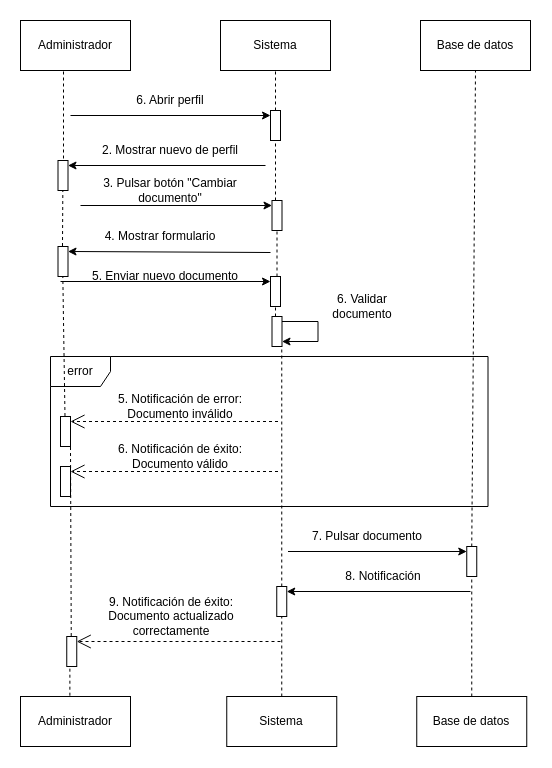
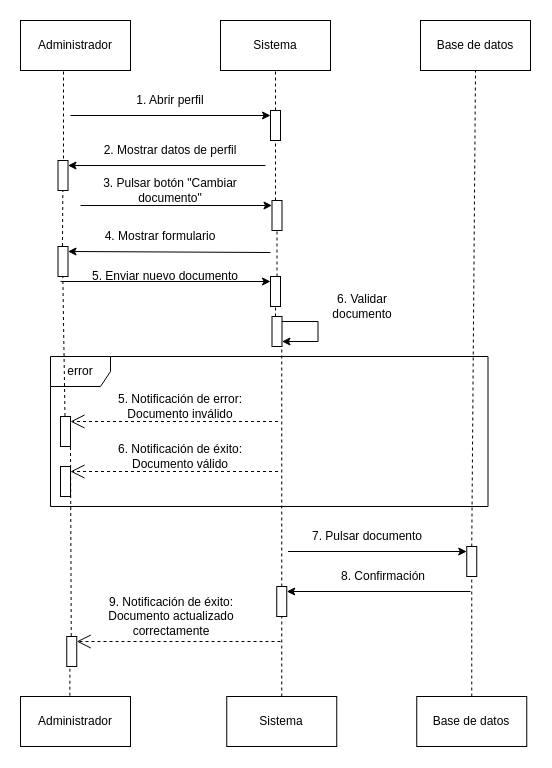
- <mxCell id="12" value="6. Abrir perfil" style="text;html=1;align=center;verticalAlign=middle;whiteSpace=wrap;rounded=0;" vertex="1" parent="1"><mxGeometry x="70" y="90" width="200" height="20" as="geometry" /></mxCell>
+ <mxCell id="12" value="1. Abrir perfil" style="text;html=1;align=center;verticalAlign=middle;whiteSpace=wrap;rounded=0;" vertex="1" parent="1"><mxGeometry x="70" y="90" width="200" height="20" as="geometry" /></mxCell>
- <mxCell id="13" value="2. Mostrar nuevo de perfil" style="text;html=1;align=center;verticalAlign=middle;whiteSpace=wrap;rounded=0;" vertex="1" parent="1"><mxGeometry x="85" y="140" width="170" height="20" as="geometry" /></mxCell>
+ <mxCell id="13" value="2. Mostrar datos de perfil" style="text;html=1;align=center;verticalAlign=middle;whiteSpace=wrap;rounded=0;" vertex="1" parent="1"><mxGeometry x="85" y="140" width="170" height="20" as="geometry" /></mxCell>
- <mxCell id="40" value="8. Notificación" style="text;html=1;align=center;verticalAlign=middle;whiteSpace=wrap;rounded=0;" vertex="1" parent="1"><mxGeometry x="287.5" y="566" width="190" height="20" as="geometry" /></mxCell>
+ <mxCell id="40" value="8. Confirmación" style="text;html=1;align=center;verticalAlign=middle;whiteSpace=wrap;rounded=0;" vertex="1" parent="1"><mxGeometry x="287.5" y="566" width="190" height="20" as="geometry" /></mxCell>
